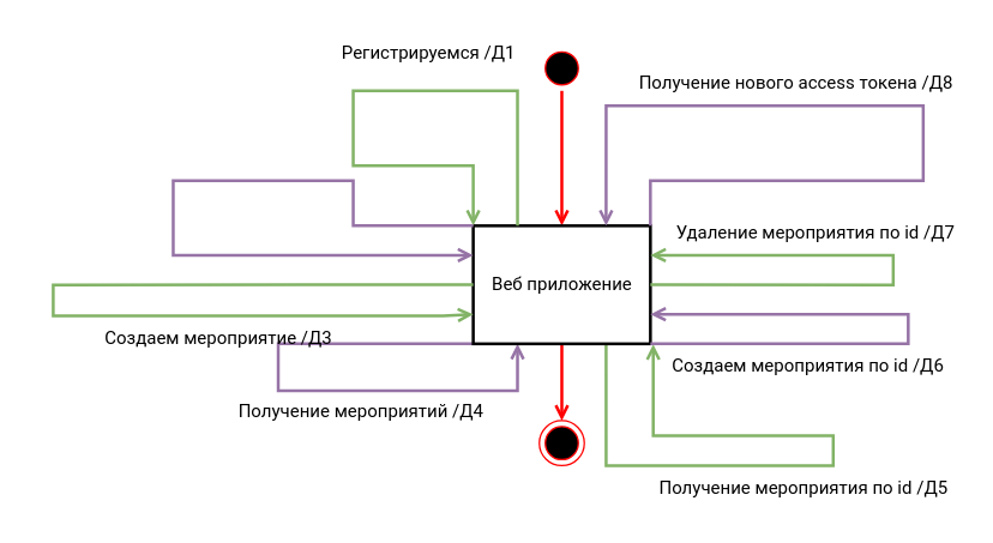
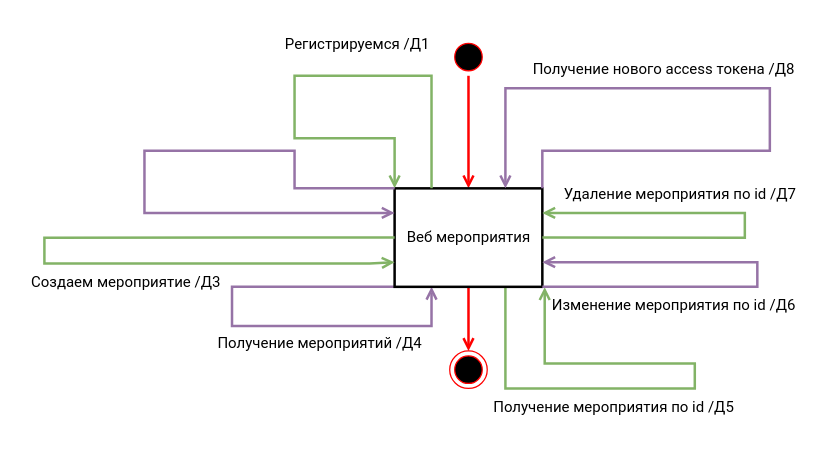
- <mxCell id="8" value="Веб приложение" style="html=1;strokeWidth=2;fontFamily=Roboto;fontSource=https%3A%2F%2Ffonts.googleapis.com%2Fcss%3Ffamily%3DRoboto;" parent="1" vertex="1"><mxGeometry x="315" y="150" width="118.11" height="78.74" as="geometry" /></mxCell>
+ <mxCell id="8" value="Веб мероприятия" style="html=1;strokeWidth=2;fontFamily=Roboto;fontSource=https%3A%2F%2Ffonts.googleapis.com%2Fcss%3Ffamily%3DRoboto;" parent="1" vertex="1"><mxGeometry x="315" y="150" width="118.11" height="78.74" as="geometry" /></mxCell>
- <mxCell id="13" value="Создаем мероприятие /Д3" style="text;html=1;align=center;verticalAlign=middle;resizable=0;points=[];autosize=1;strokeColor=none;fillColor=none;fontFamily=Roboto;fontSource=https%3A%2F%2Ffonts.googleapis.com%2Fcss%3Ffamily%3DRoboto;" parent="1" vertex="1"><mxGeometry x="65" y="210" width="160" height="30" as="geometry" /></mxCell>
+ <mxCell id="13" value="Создаем мероприятие /Д3" style="text;html=1;align=center;verticalAlign=middle;resizable=0;points=[];autosize=1;strokeColor=none;fillColor=none;fontFamily=Roboto;fontSource=https%3A%2F%2Ffonts.googleapis.com%2Fcss%3Ffamily%3DRoboto;" parent="1" vertex="1"><mxGeometry x="20" y="210" width="160" height="30" as="geometry" /></mxCell>
- <mxCell id="16" value="Создаем мероприятия по id /Д6" style="text;html=1;align=center;verticalAlign=middle;resizable=0;points=[];autosize=1;strokeColor=none;fillColor=none;fontFamily=Roboto;fontSource=https%3A%2F%2Ffonts.googleapis.com%2Fcss%3Ffamily%3DRoboto;" parent="1" vertex="1"><mxGeometry x="438.11" y="228.74" width="200" height="30" as="geometry" /></mxCell>
+ <mxCell id="16" value="Изменение мероприятия по id /Д6" style="text;html=1;align=center;verticalAlign=middle;resizable=0;points=[];autosize=1;strokeColor=none;fillColor=none;fontFamily=Roboto;fontSource=https%3A%2F%2Ffonts.googleapis.com%2Fcss%3Ffamily%3DRoboto;" parent="1" vertex="1"><mxGeometry x="438.11" y="228.74" width="200" height="30" as="geometry" /></mxCell>
- <mxCell id="14" value="Получение мероприятий /Д4" style="text;html=1;align=center;verticalAlign=middle;resizable=0;points=[];autosize=1;strokeColor=none;fillColor=none;fontFamily=Roboto;fontSource=https%3A%2F%2Ffonts.googleapis.com%2Fcss%3Ffamily%3DRoboto;" parent="1" vertex="1"><mxGeometry x="155" y="258.74" width="170" height="30" as="geometry" /></mxCell>
+ <mxCell id="14" value="Получение мероприятий /Д4" style="text;html=1;align=center;verticalAlign=middle;resizable=0;points=[];autosize=1;strokeColor=none;fillColor=none;fontFamily=Roboto;fontSource=https%3A%2F%2Ffonts.googleapis.com%2Fcss%3Ffamily%3DRoboto;" parent="1" vertex="1"><mxGeometry x="170" y="258.74" width="170" height="30" as="geometry" /></mxCell>
- <mxCell id="15" value="Получение мероприятия по id /Д5" style="text;html=1;align=center;verticalAlign=middle;resizable=0;points=[];autosize=1;strokeColor=none;fillColor=none;fontFamily=Roboto;fontSource=https%3A%2F%2Ffonts.googleapis.com%2Fcss%3Ffamily%3DRoboto;" parent="1" vertex="1"><mxGeometry x="435" y="310" width="200" height="30" as="geometry" /></mxCell>
+ <mxCell id="15" value="Получение мероприятия по id /Д5" style="text;html=1;align=center;verticalAlign=middle;resizable=0;points=[];autosize=1;strokeColor=none;fillColor=none;fontFamily=Roboto;fontSource=https%3A%2F%2Ffonts.googleapis.com%2Fcss%3Ffamily%3DRoboto;" parent="1" vertex="1"><mxGeometry x="390" y="310" width="200" height="30" as="geometry" /></mxCell>
